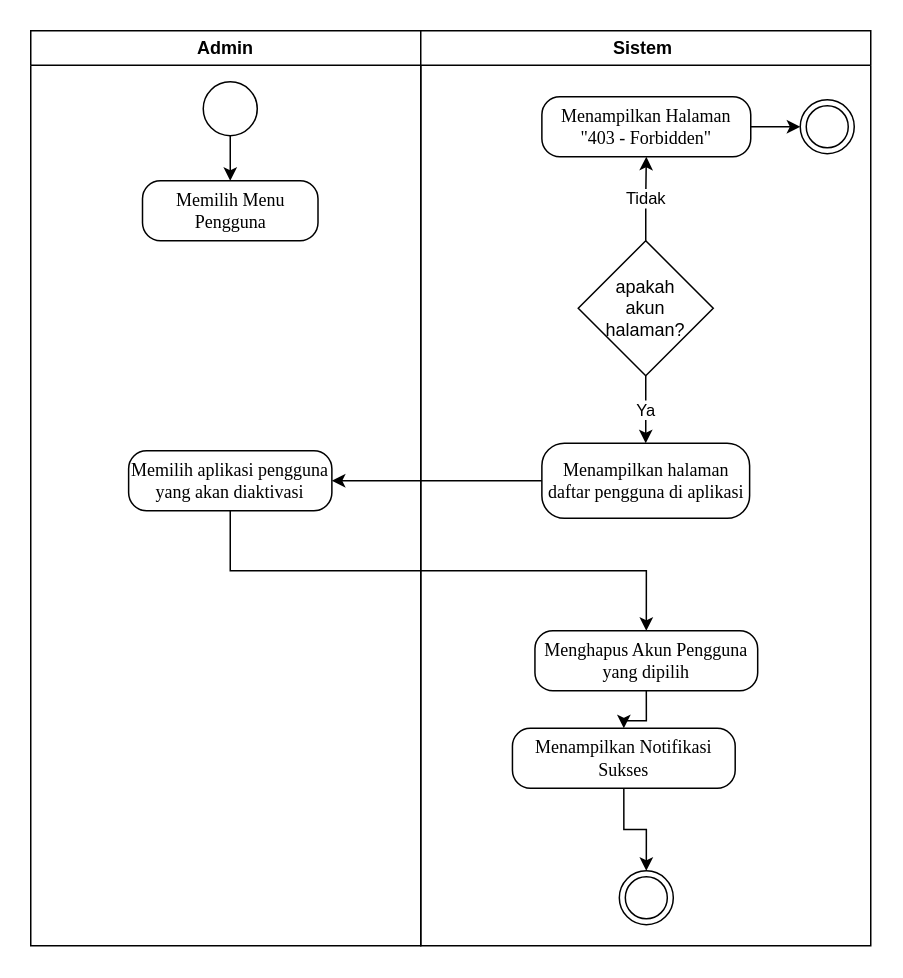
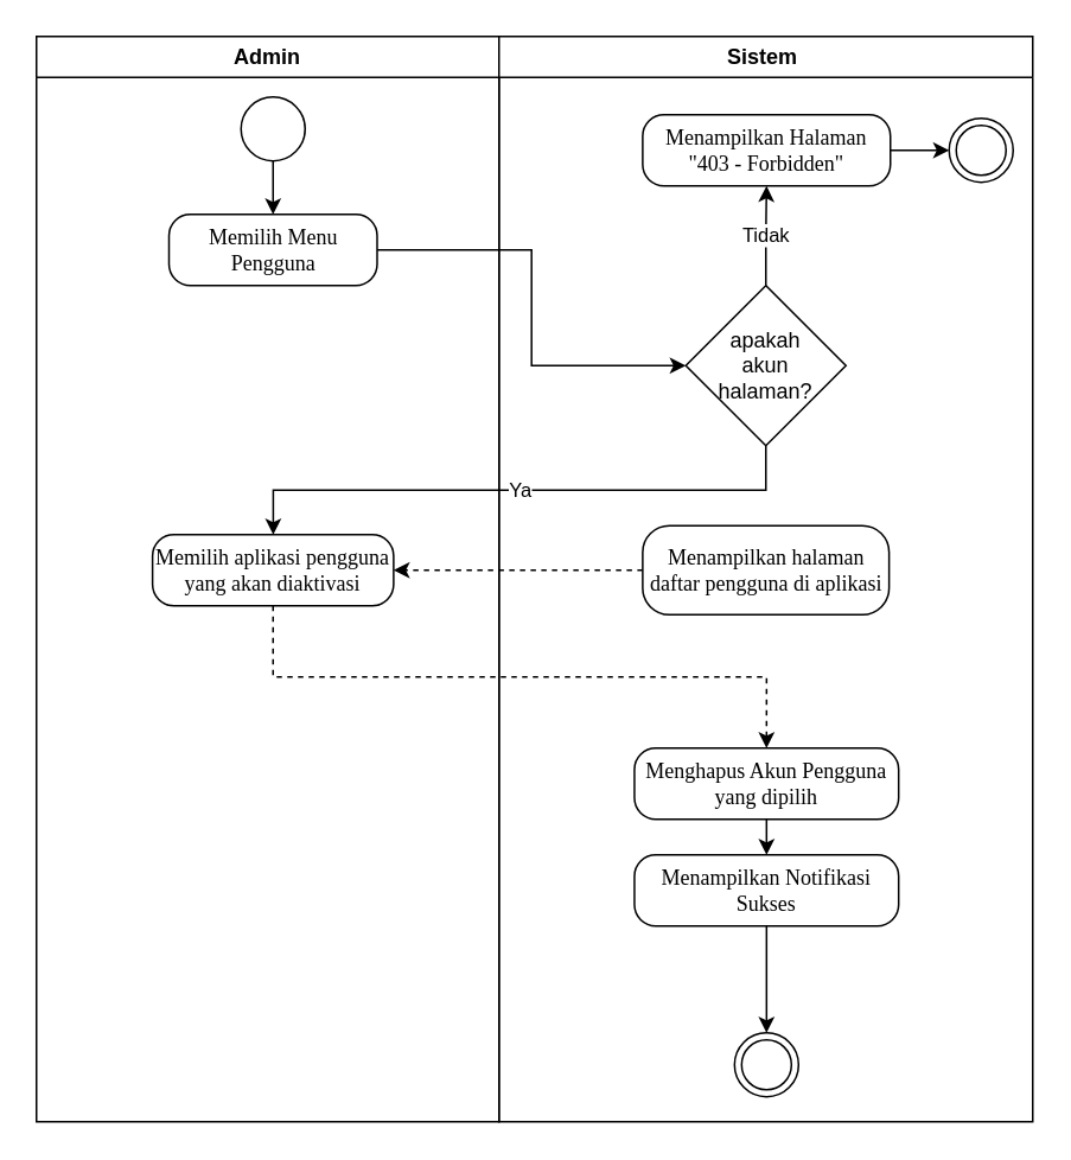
+ <mxCell id="20" style="edgeStyle=orthogonalEdgeStyle;rounded=0;orthogonalLoop=1;jettySize=auto;html=1;exitX=1;exitY=0.5;exitDx=0;exitDy=0;entryX=0;entryY=0.5;entryDx=0;entryDy=0;" edge="1" parent="1" source="5" target="17"><mxGeometry relative="1" as="geometry" /></mxCell>
- <mxCell id="15" value="Ya" style="edgeStyle=orthogonalEdgeStyle;rounded=0;orthogonalLoop=1;jettySize=auto;html=1;exitX=0.5;exitY=1;exitDx=0;exitDy=0;entryX=0.5;entryY=0;entryDx=0;entryDy=0;" edge="1" parent="7" source="17" target="8"><mxGeometry relative="1" as="geometry" /></mxCell>
+ <mxCell id="15" value="Ya" style="edgeStyle=orthogonalEdgeStyle;rounded=0;orthogonalLoop=1;jettySize=auto;html=1;exitX=0.5;exitY=1;exitDx=0;exitDy=0;" edge="1" parent="7" source="17" target="6"><mxGeometry relative="1" as="geometry" /></mxCell>
- <mxCell id="21" style="edgeStyle=orthogonalEdgeStyle;rounded=0;orthogonalLoop=1;jettySize=auto;html=1;exitX=0;exitY=0.5;exitDx=0;exitDy=0;entryX=1;entryY=0.5;entryDx=0;entryDy=0;" edge="1" parent="1" source="8" target="6"><mxGeometry relative="1" as="geometry" /></mxCell>
+ <mxCell id="21" style="edgeStyle=orthogonalEdgeStyle;rounded=0;orthogonalLoop=1;jettySize=auto;html=1;exitX=0;exitY=0.5;exitDx=0;exitDy=0;entryX=1;entryY=0.5;entryDx=0;entryDy=0;dashed=1;" edge="1" parent="1" source="8" target="6"><mxGeometry relative="1" as="geometry" /></mxCell>
- <mxCell id="22" style="edgeStyle=orthogonalEdgeStyle;rounded=0;orthogonalLoop=1;jettySize=auto;html=1;exitX=0.5;exitY=1;exitDx=0;exitDy=0;entryX=0.5;entryY=0;entryDx=0;entryDy=0;" edge="1" parent="1" source="6" target="12"><mxGeometry relative="1" as="geometry" /></mxCell>
+ <mxCell id="22" style="edgeStyle=orthogonalEdgeStyle;rounded=0;orthogonalLoop=1;jettySize=auto;html=1;exitX=0.5;exitY=1;exitDx=0;exitDy=0;entryX=0.5;entryY=0;entryDx=0;entryDy=0;dashed=1;" edge="1" parent="1" source="6" target="12"><mxGeometry relative="1" as="geometry" /></mxCell>
- <mxCell id="14" value="&lt;font face=&quot;Times New Roman&quot;&gt;Menampilkan Notifikasi Sukses&lt;/font&gt;" style="rounded=1;whiteSpace=wrap;html=1;arcSize=30;" parent="7" vertex="1"><mxGeometry x="61.13" y="465" width="148.5" height="40" as="geometry" /></mxCell>
+ <mxCell id="14" value="&lt;font face=&quot;Times New Roman&quot;&gt;Menampilkan Notifikasi Sukses&lt;/font&gt;" style="rounded=1;whiteSpace=wrap;html=1;arcSize=30;" parent="7" vertex="1"><mxGeometry x="76.13" y="460" width="148.5" height="40" as="geometry" /></mxCell>
